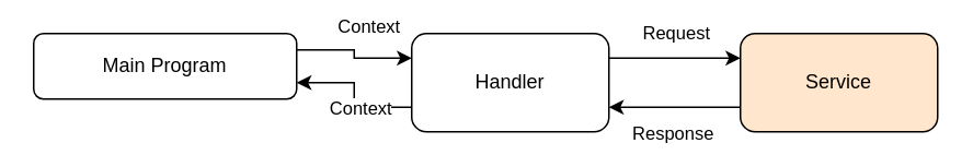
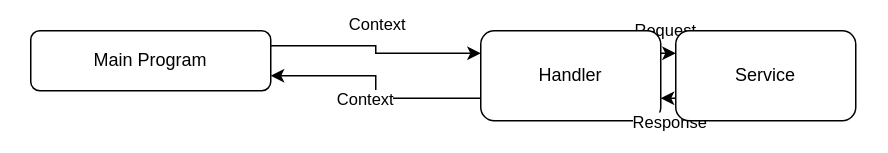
- <mxCell id="9" value="Handler" style="rounded=1;whiteSpace=wrap;html=1;" vertex="1" parent="1"><mxGeometry x="250" y="20" width="120" height="60" as="geometry" /></mxCell>
+ <mxCell id="9" value="Handler" style="rounded=1;whiteSpace=wrap;html=1;" vertex="1" parent="1"><mxGeometry x="320" y="20" width="120" height="60" as="geometry" /></mxCell>
- <mxCell id="12" value="Service" style="rounded=1;whiteSpace=wrap;html=1;fillColor=#ffe6cc;" vertex="1" parent="1"><mxGeometry x="450" y="20" width="120" height="60" as="geometry" /></mxCell>
+ <mxCell id="12" value="Service" style="rounded=1;whiteSpace=wrap;html=1;" vertex="1" parent="1"><mxGeometry x="450" y="20" width="120" height="60" as="geometry" /></mxCell>
